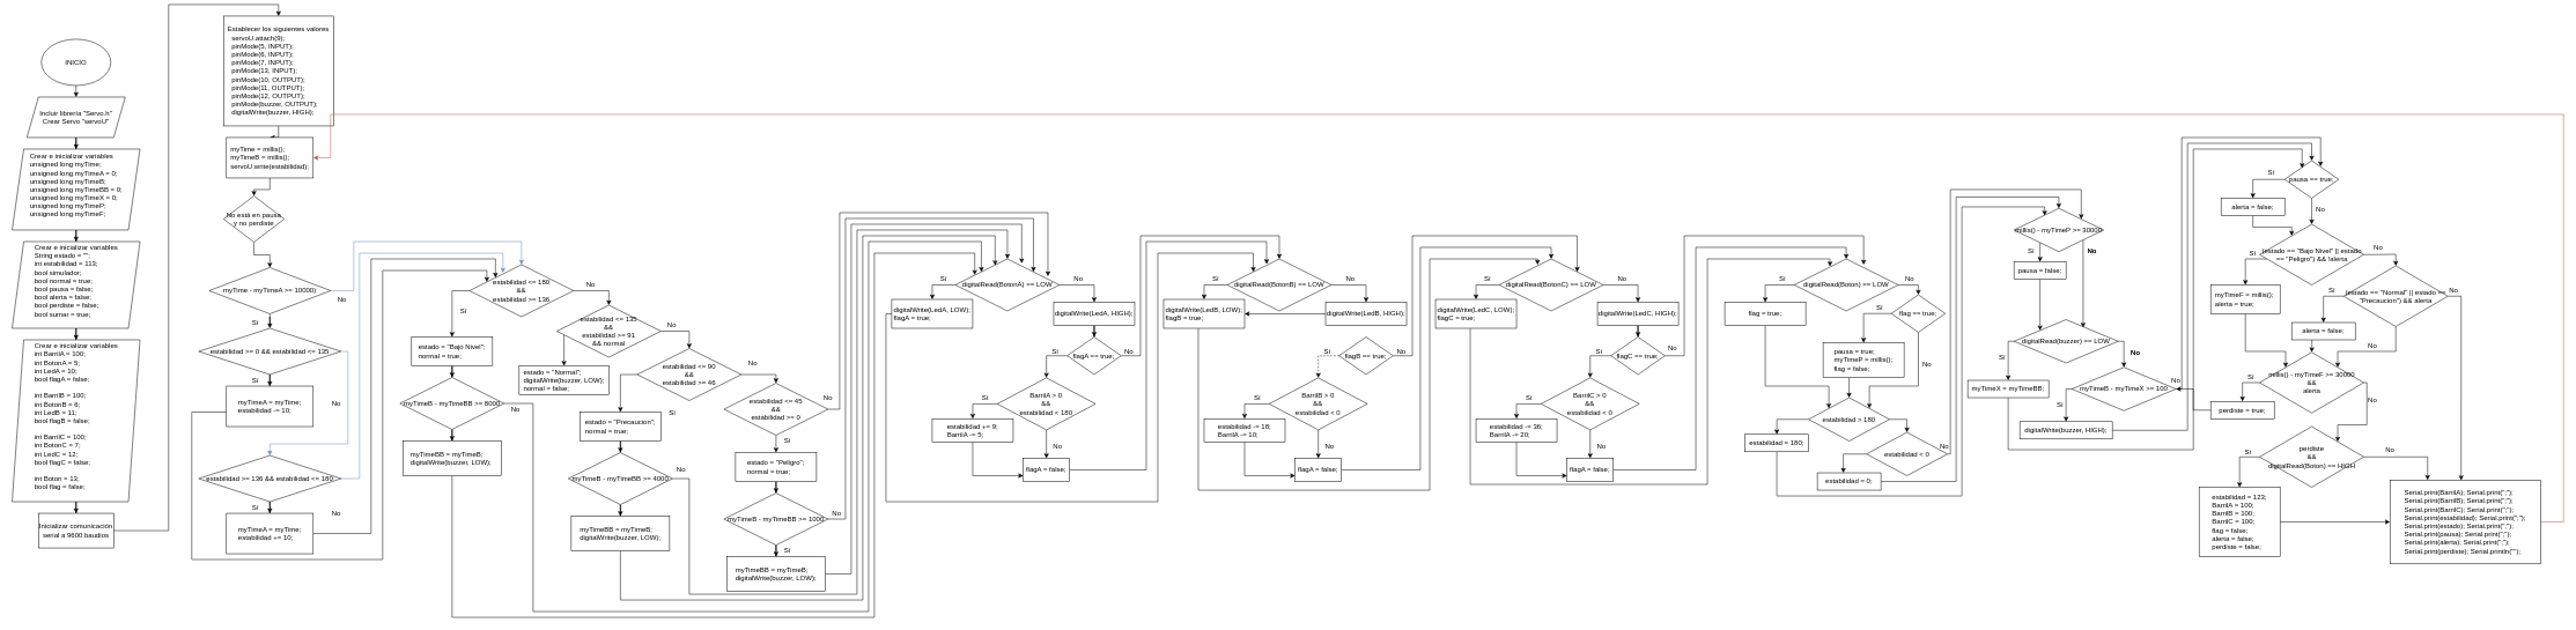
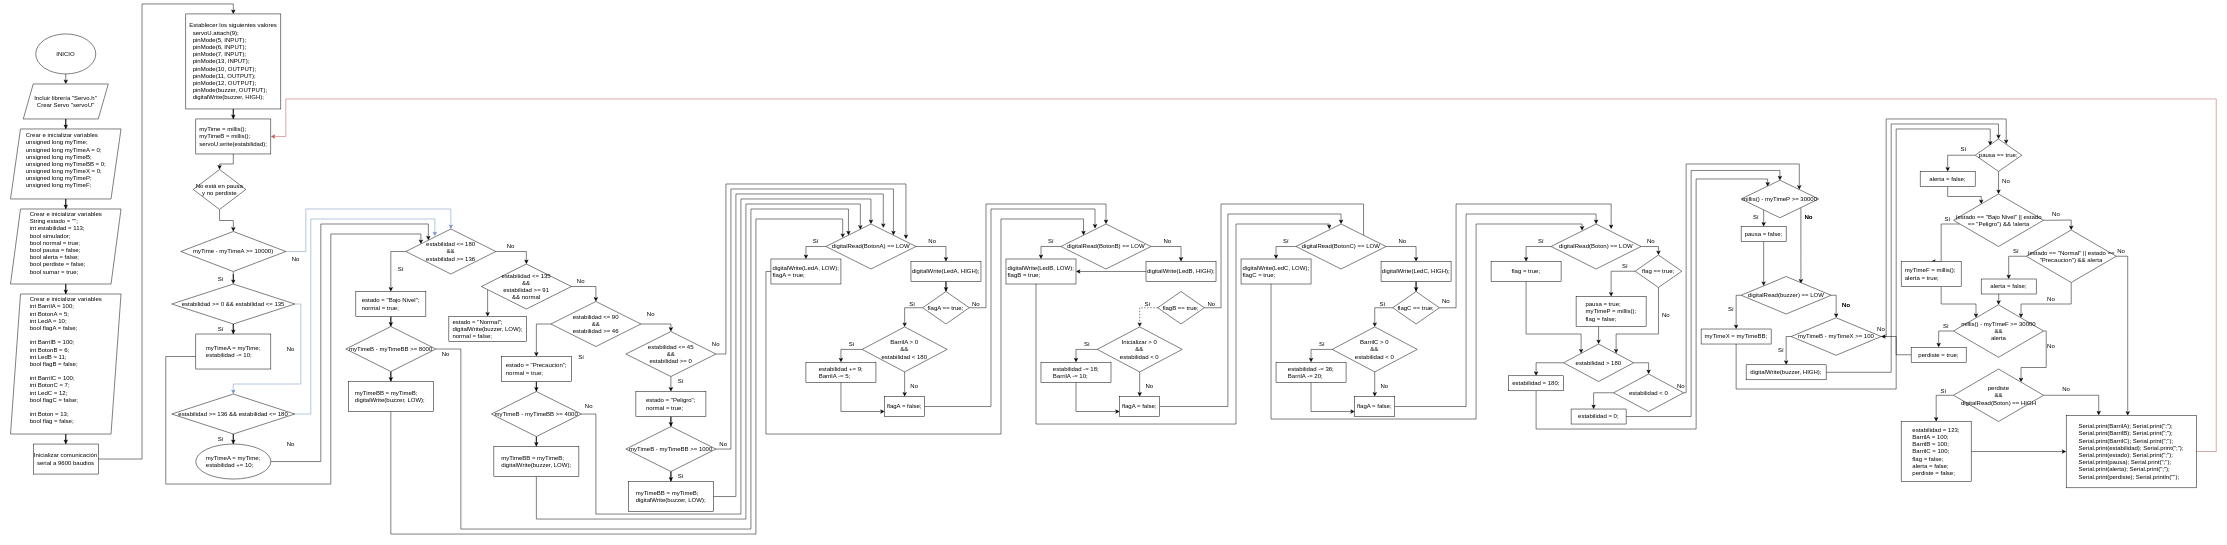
- <mxCell id="15" value="&lt;div style=&quot;text-align: justify&quot;&gt;&lt;span&gt;Establecer los siguientes valores&lt;/span&gt;&lt;/div&gt;&lt;div style=&quot;text-align: justify&quot;&gt;&lt;span&gt;&amp;nbsp; servoU.attach(9);&lt;/span&gt;&lt;/div&gt;&lt;div style=&quot;text-align: justify&quot;&gt;&lt;span&gt;&lt;div&gt;&amp;nbsp; pinMode(5, INPUT);&lt;/div&gt;&lt;div&gt;&amp;nbsp; pinMode(6, INPUT);&lt;/div&gt;&lt;div&gt;&amp;nbsp; pinMode(7, INPUT);&lt;/div&gt;&lt;div&gt;&amp;nbsp; pinMode(13, INPUT);&lt;/div&gt;&lt;div&gt;&amp;nbsp; pinMode(10, OUTPUT);&lt;/div&gt;&lt;div&gt;&amp;nbsp; pinMode(11, OUTPUT);&amp;nbsp;&amp;nbsp;&lt;/div&gt;&lt;div&gt;&amp;nbsp; pinMode(12, OUTPUT);&lt;/div&gt;&lt;div&gt;&amp;nbsp; pinMode(buzzer, OUTPUT);&lt;/div&gt;&lt;div&gt;&amp;nbsp; digitalWrite(buzzer, HIGH);&lt;/div&gt;&lt;/span&gt;&lt;/div&gt;" style="rounded=0;whiteSpace=wrap;html=1;" vertex="1" parent="1"><mxGeometry x="386" y="20" width="190" height="190" as="geometry" /></mxCell>
+ <mxCell id="15" value="&lt;div style=&quot;text-align: justify&quot;&gt;&lt;span&gt;Establecer los siguientes valores&lt;/span&gt;&lt;/div&gt;&lt;div style=&quot;text-align: justify&quot;&gt;&lt;span&gt;&amp;nbsp; servoU.attach(9);&lt;/span&gt;&lt;/div&gt;&lt;div style=&quot;text-align: justify&quot;&gt;&lt;span&gt;&lt;div&gt;&amp;nbsp; pinMode(5, INPUT);&lt;/div&gt;&lt;div&gt;&amp;nbsp; pinMode(6, INPUT);&lt;/div&gt;&lt;div&gt;&amp;nbsp; pinMode(7, INPUT);&lt;/div&gt;&lt;div&gt;&amp;nbsp; pinMode(13, INPUT);&lt;/div&gt;&lt;div&gt;&amp;nbsp; pinMode(10, OUTPUT);&lt;/div&gt;&lt;div&gt;&amp;nbsp; pinMode(11, OUTPUT);&amp;nbsp;&amp;nbsp;&lt;/div&gt;&lt;div&gt;&amp;nbsp; pinMode(12, OUTPUT);&lt;/div&gt;&lt;div&gt;&amp;nbsp; pinMode(buzzer, OUTPUT);&lt;/div&gt;&lt;div&gt;&amp;nbsp; digitalWrite(buzzer, HIGH);&lt;/div&gt;&lt;/span&gt;&lt;/div&gt;" style="rounded=0;whiteSpace=wrap;html=1;" vertex="1" parent="1"><mxGeometry x="371" y="20" width="190" height="190" as="geometry" /></mxCell>
- <mxCell id="107" style="edgeStyle=orthogonalEdgeStyle;rounded=0;orthogonalLoop=1;jettySize=auto;html=1;entryX=1;entryY=0;entryDx=0;entryDy=0;exitX=0.5;exitY=0;exitDx=0;exitDy=0;" edge="1" parent="1" source="110" target="126"><mxGeometry relative="1" as="geometry"><Array as="points"><mxPoint x="2441" y="608" /><mxPoint x="2441" y="400" /><mxPoint x="2726" y="400" /></Array></mxGeometry></mxCell>
+ <mxCell id="107" style="edgeStyle=orthogonalEdgeStyle;rounded=0;orthogonalLoop=1;jettySize=auto;html=1;entryX=1;entryY=0;entryDx=0;entryDy=0;exitX=0.5;exitY=0;exitDx=0;exitDy=0;endArrow=none;" edge="1" parent="1" source="110" target="126"><mxGeometry relative="1" as="geometry"><Array as="points"><mxPoint x="2441" y="608" /><mxPoint x="2441" y="400" /><mxPoint x="2726" y="400" /></Array></mxGeometry></mxCell>
- <mxCell id="176" value="&lt;div style=&quot;text-align: justify&quot;&gt;&lt;div&gt;myTimeF = millis();&amp;nbsp;&lt;/div&gt;&lt;div&gt;&lt;span&gt;alerta = true;&lt;/span&gt;&lt;/div&gt;&lt;/div&gt;" style="rounded=0;whiteSpace=wrap;html=1;" vertex="1" parent="1"><mxGeometry x="3821" y="485" width="120" height="50" as="geometry" /></mxCell>
+ <mxCell id="176" value="&lt;div style=&quot;text-align: justify&quot;&gt;&lt;div&gt;myTimeF = millis();&amp;nbsp;&lt;/div&gt;&lt;div&gt;&lt;span&gt;alerta = true;&lt;/span&gt;&lt;/div&gt;&lt;/div&gt;" style="rounded=0;whiteSpace=wrap;html=1;" vertex="1" parent="1"><mxGeometry x="3801" y="515" width="120" height="50" as="geometry" /></mxCell>
- <mxCell id="113" value="BarrilB &amp;gt; 0&lt;br&gt;&amp;amp;&amp;amp;&lt;br&gt;estabilidad &amp;lt; 0" style="rhombus;whiteSpace=wrap;html=1;align=center;" vertex="1" parent="1"><mxGeometry x="2193.38" y="645.75" width="170" height="90" as="geometry" /></mxCell>
+ <mxCell id="113" value="Inicializar &amp;gt; 0&lt;br&gt;&amp;amp;&amp;amp;&lt;br&gt;estabilidad &amp;lt; 0" style="rhombus;whiteSpace=wrap;html=1;align=center;" vertex="1" parent="1"><mxGeometry x="2193.38" y="645.75" width="170" height="90" as="geometry" /></mxCell>
- <mxCell id="32" value="&lt;div style=&quot;text-align: justify&quot;&gt;&lt;div&gt;myTimeA = myTime;&lt;/div&gt;&lt;div&gt;&lt;span&gt;estabilidad += 10;&lt;/span&gt;&lt;/div&gt;&lt;/div&gt;" style="rounded=0;whiteSpace=wrap;html=1;" vertex="1" parent="1"><mxGeometry x="391" y="880" width="150" height="70" as="geometry" /></mxCell>
+ <mxCell id="32" value="&lt;div style=&quot;text-align: justify&quot;&gt;&lt;div&gt;myTimeA = myTime;&lt;/div&gt;&lt;div&gt;&lt;span&gt;estabilidad += 10;&lt;/span&gt;&lt;/div&gt;&lt;/div&gt;" style="ellipse;whiteSpace=wrap;html=1;" vertex="1" parent="1"><mxGeometry x="391" y="880" width="150" height="70" as="geometry" /></mxCell>
